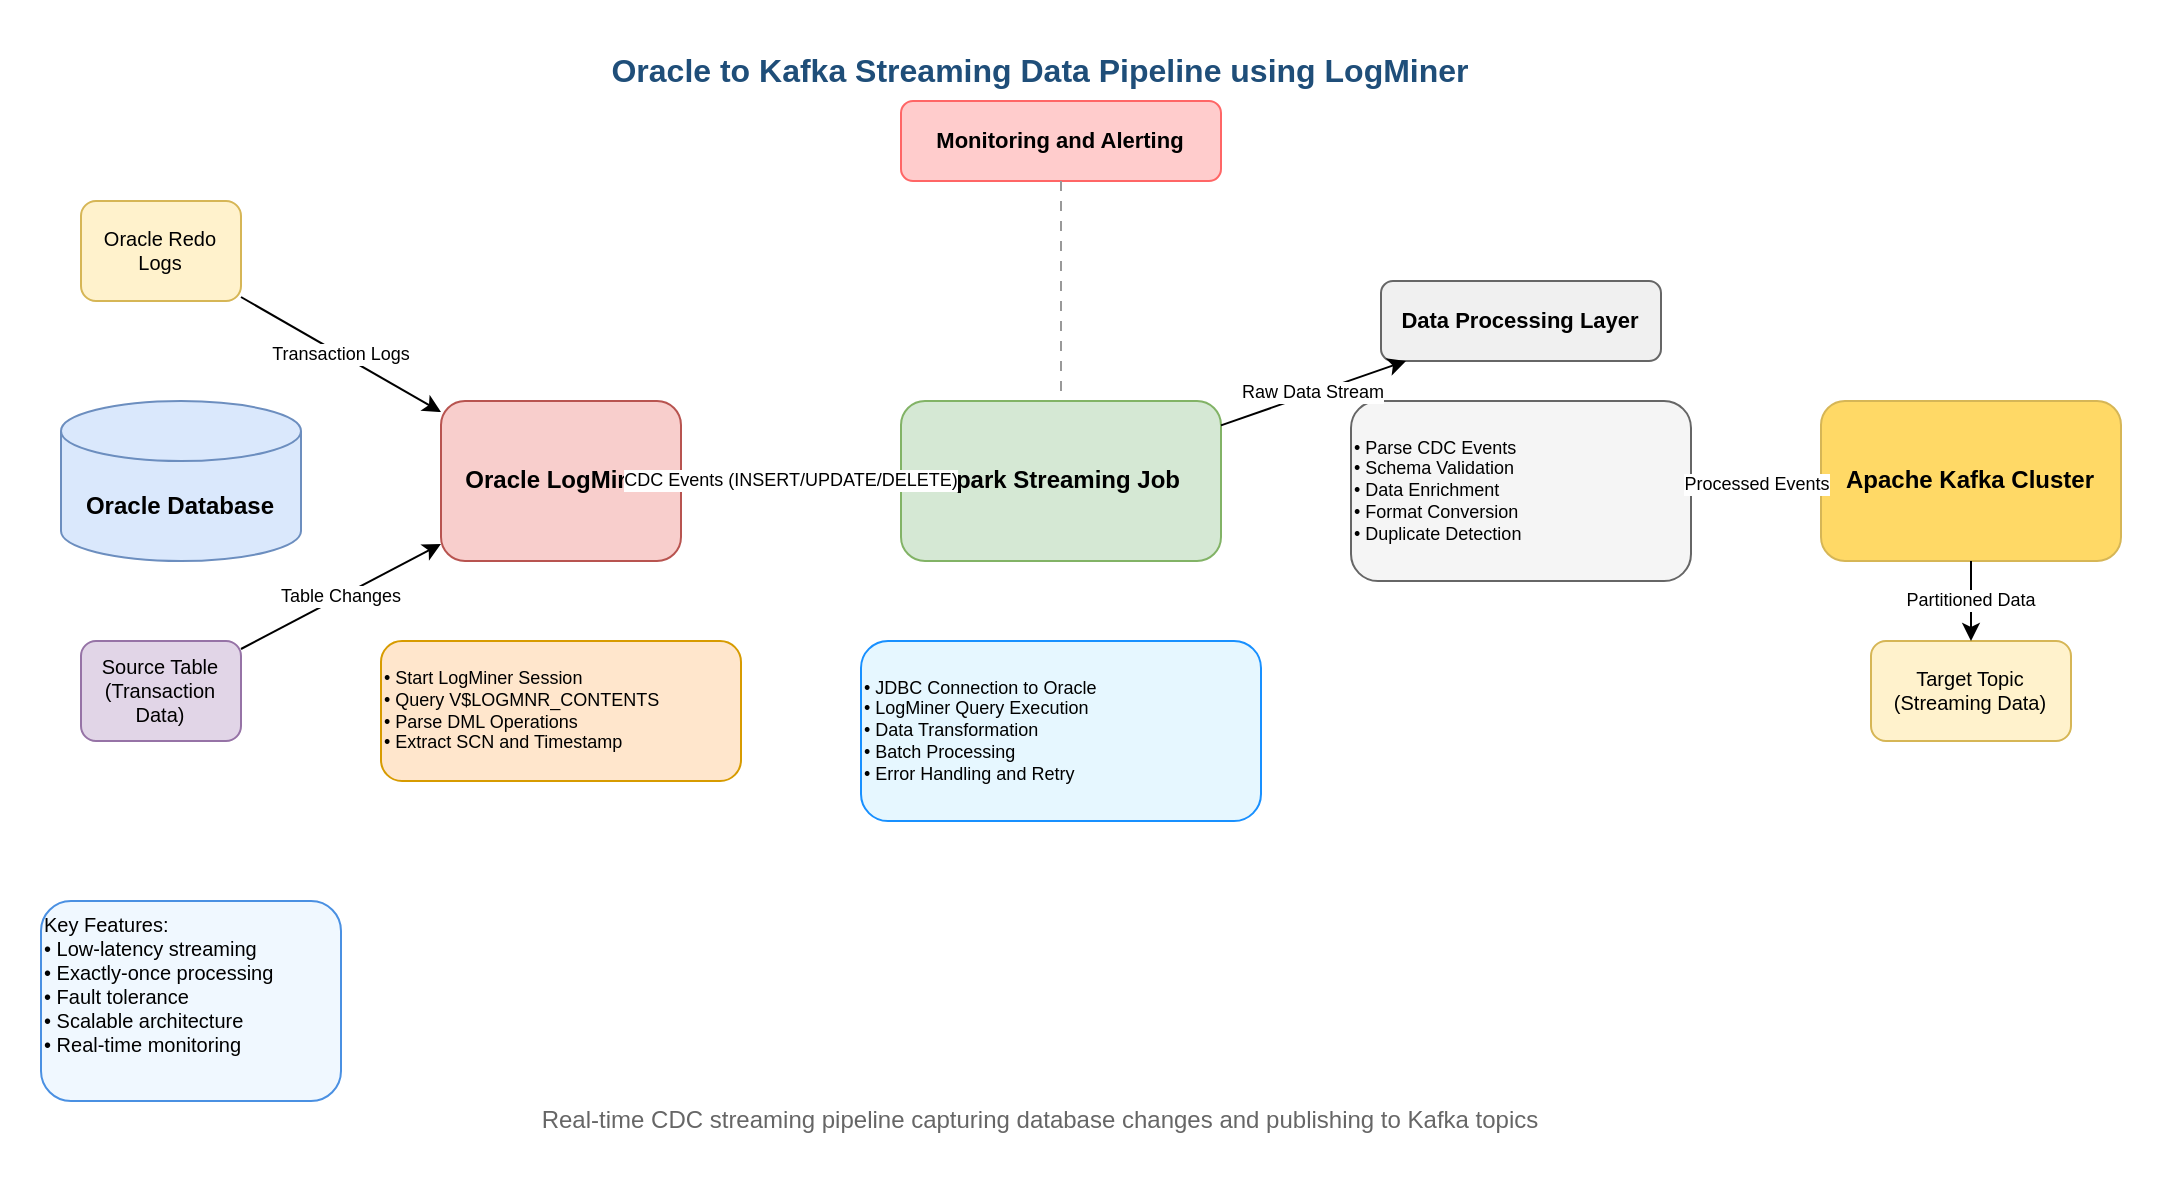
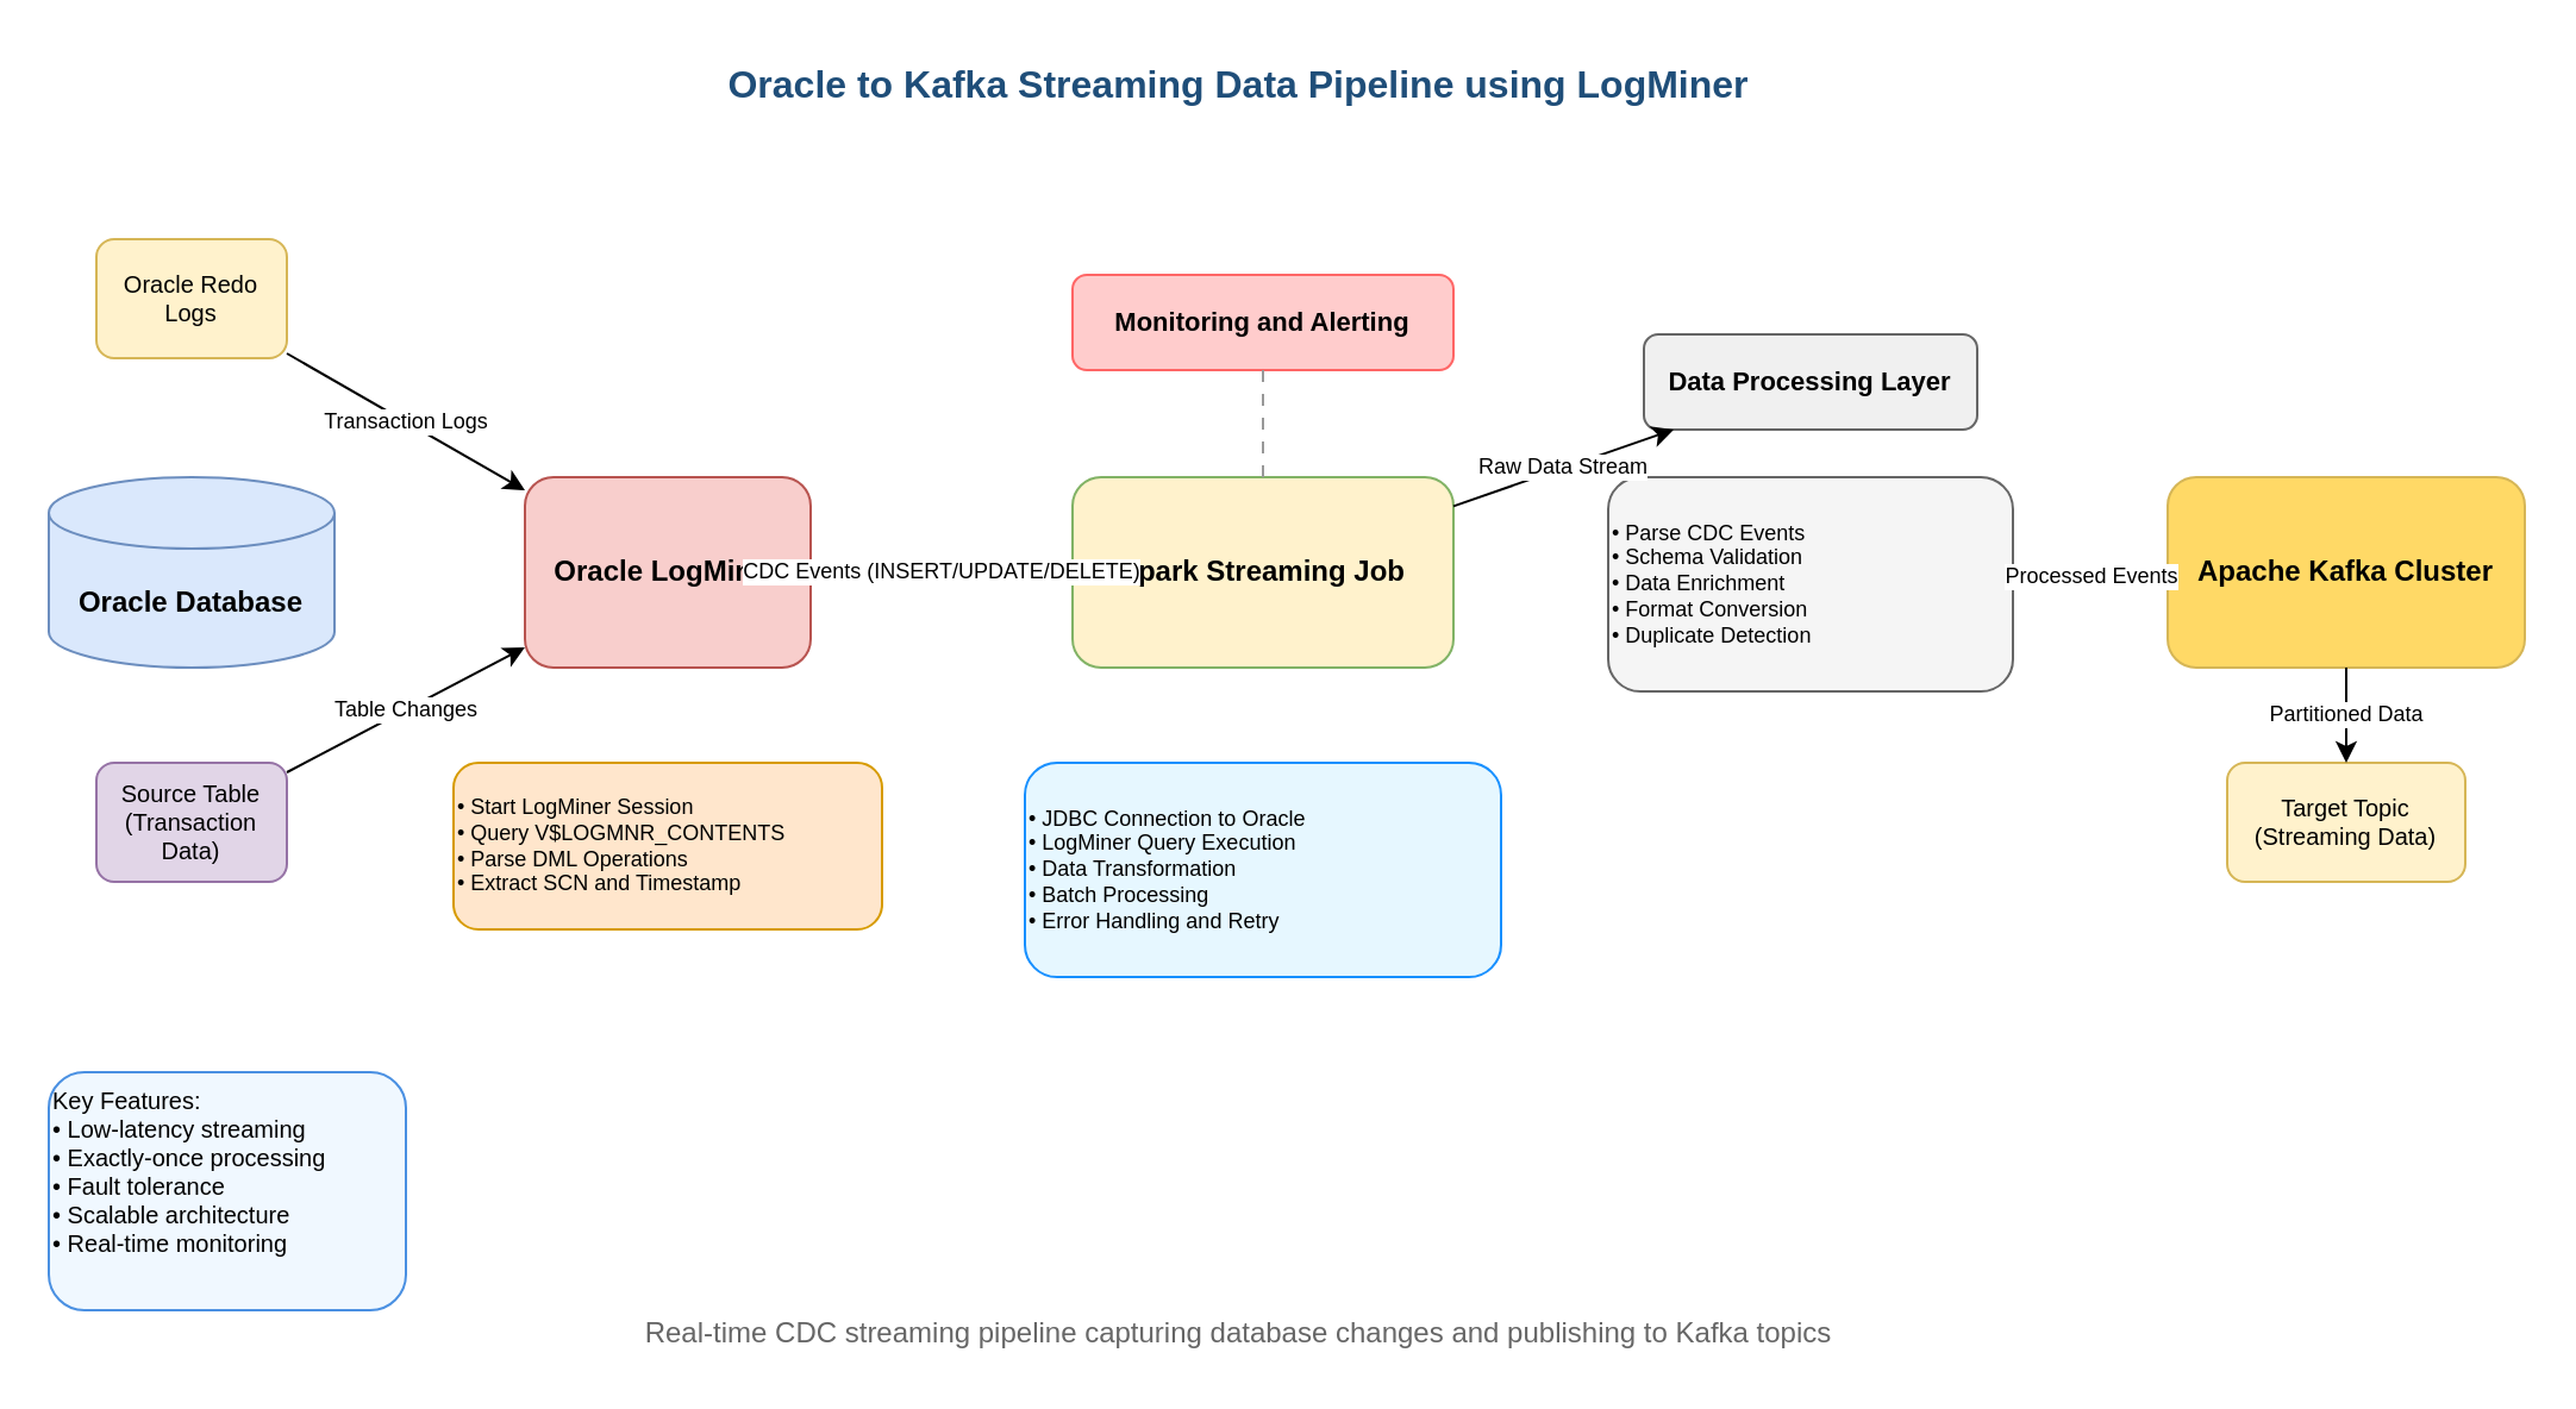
- <mxCell id="13" value="Monitoring and Alerting" style="rounded=1;whiteSpace=wrap;html=1;fillColor=#ffcccc;strokeColor=#ff6666;fontSize=11;fontStyle=1" vertex="1" parent="1"><mxGeometry x="450" y="50" width="160" height="40" as="geometry" /></mxCell>
+ <mxCell id="13" value="Monitoring and Alerting" style="rounded=1;whiteSpace=wrap;html=1;fillColor=#ffcccc;strokeColor=#ff6666;fontSize=11;fontStyle=1" vertex="1" parent="1"><mxGeometry x="450" y="115" width="160" height="40" as="geometry" /></mxCell>
- <mxCell id="2" value="Oracle Database" style="shape=cylinder3;whiteSpace=wrap;html=1;boundedLbl=1;backgroundOutline=1;size=15;fillColor=#dae8fc;strokeColor=#6c8ebf;fontSize=12;fontStyle=1" vertex="1" parent="1"><mxGeometry x="30" y="200" width="120" height="80" as="geometry" /></mxCell>
+ <mxCell id="2" value="Oracle Database" style="shape=cylinder3;whiteSpace=wrap;html=1;boundedLbl=1;backgroundOutline=1;size=15;fillColor=#dae8fc;strokeColor=#6c8ebf;fontSize=12;fontStyle=1" vertex="1" parent="1"><mxGeometry x="20" y="200" width="120" height="80" as="geometry" /></mxCell>
- <mxCell id="7" value="Spark Streaming Job" style="rounded=1;whiteSpace=wrap;html=1;fillColor=#d5e8d4;strokeColor=#82b366;fontSize=12;fontStyle=1" vertex="1" parent="1"><mxGeometry x="450" y="200" width="160" height="80" as="geometry" /></mxCell>
+ <mxCell id="7" value="Spark Streaming Job" style="rounded=1;whiteSpace=wrap;html=1;fillColor=#fff2cc;strokeColor=#82b366;fontSize=12;fontStyle=1;" vertex="1" parent="1"><mxGeometry x="450" y="200" width="160" height="80" as="geometry" /></mxCell>
